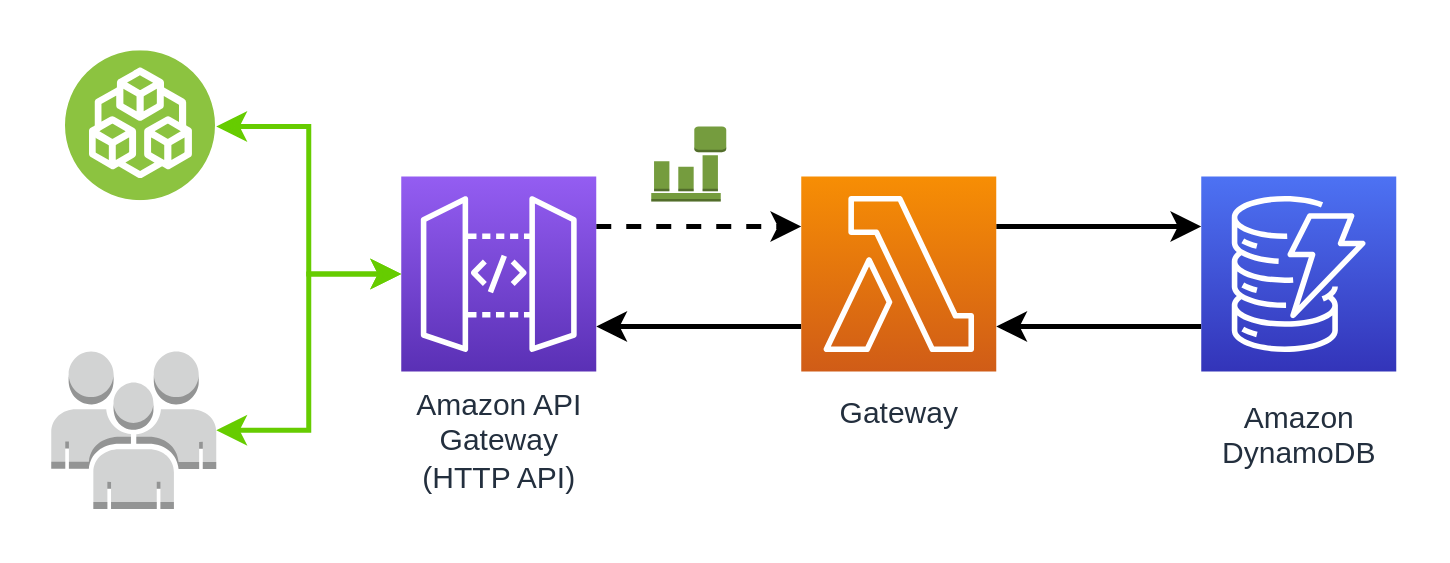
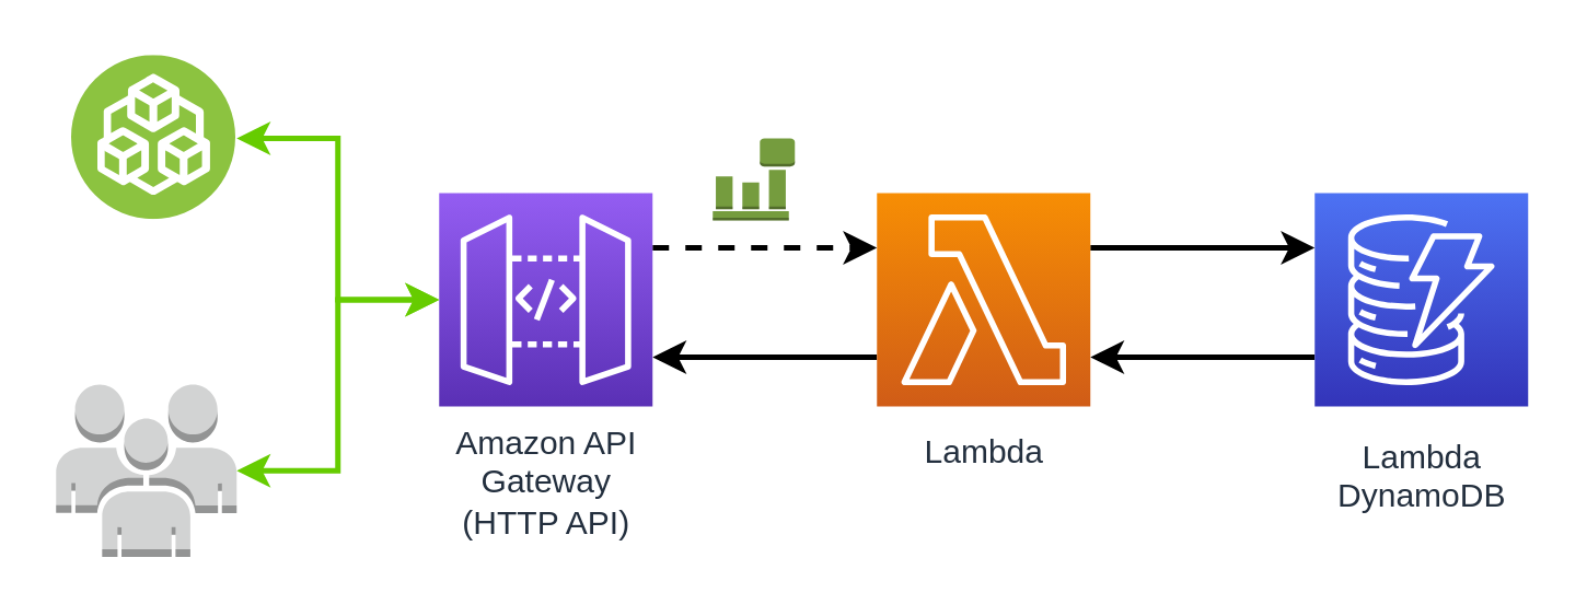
- <mxCell id="4" value="Gateway" style="outlineConnect=0;fontColor=#232F3E;gradientColor=#F78E04;gradientDirection=north;fillColor=#D05C17;strokeColor=#ffffff;dashed=0;verticalLabelPosition=bottom;verticalAlign=top;align=center;html=1;fontSize=12;fontStyle=0;aspect=fixed;shape=mxgraph.aws4.resourceIcon;resIcon=mxgraph.aws4.lambda;labelBackgroundColor=#ffffff;spacingTop=3;" parent="1" vertex="1"><mxGeometry x="320" y="70" width="78" height="78" as="geometry" /></mxCell>
+ <mxCell id="4" value="Lambda" style="outlineConnect=0;fontColor=#232F3E;gradientColor=#F78E04;gradientDirection=north;fillColor=#D05C17;strokeColor=#ffffff;dashed=0;verticalLabelPosition=bottom;verticalAlign=top;align=center;html=1;fontSize=12;fontStyle=0;aspect=fixed;shape=mxgraph.aws4.resourceIcon;resIcon=mxgraph.aws4.lambda;labelBackgroundColor=#ffffff;spacingTop=3;" parent="1" vertex="1"><mxGeometry x="320" y="70" width="78" height="78" as="geometry" /></mxCell>
- <mxCell id="8" value="Amazon&lt;br&gt;DynamoDB&lt;br&gt;" style="outlineConnect=0;fontColor=#232F3E;gradientColor=#4D72F3;gradientDirection=north;fillColor=#3334B9;strokeColor=#ffffff;dashed=0;verticalLabelPosition=bottom;verticalAlign=top;align=center;html=1;fontSize=12;fontStyle=0;aspect=fixed;shape=mxgraph.aws4.resourceIcon;resIcon=mxgraph.aws4.dynamodb;labelBackgroundColor=#ffffff;spacingTop=5;" parent="1" vertex="1"><mxGeometry x="480" y="70" width="78" height="78" as="geometry" /></mxCell>
+ <mxCell id="8" value="Lambda&lt;br&gt;DynamoDB&lt;br&gt;" style="outlineConnect=0;fontColor=#232F3E;gradientColor=#4D72F3;gradientDirection=north;fillColor=#3334B9;strokeColor=#ffffff;dashed=0;verticalLabelPosition=bottom;verticalAlign=top;align=center;html=1;fontSize=12;fontStyle=0;aspect=fixed;shape=mxgraph.aws4.resourceIcon;resIcon=mxgraph.aws4.dynamodb;labelBackgroundColor=#ffffff;spacingTop=5;" parent="1" vertex="1"><mxGeometry x="480" y="70" width="78" height="78" as="geometry" /></mxCell>
